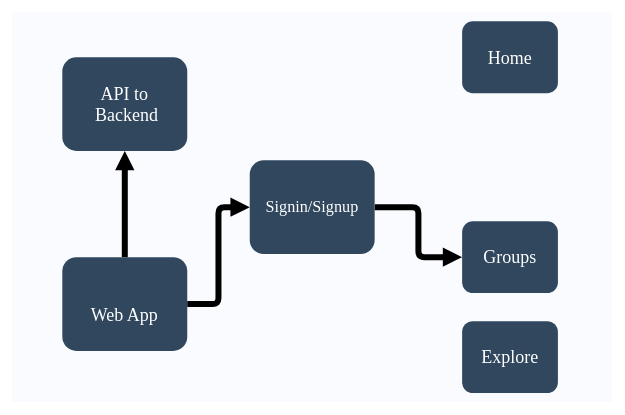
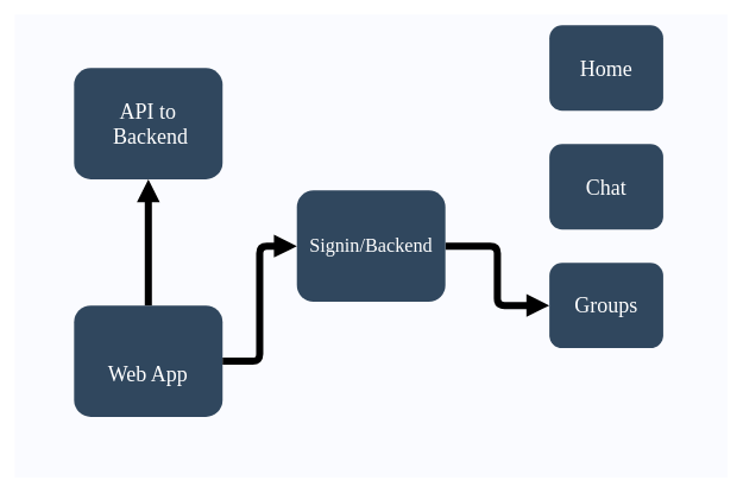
+ <mxCell id="8" value="&lt;font color=&quot;#ffffff&quot; face=&quot;Montserrat&quot; style=&quot;font-size: 30px&quot;&gt;Chat&lt;/font&gt;" style="rounded=1;whiteSpace=wrap;html=1;strokeColor=none;fillColor=#30475E;" parent="1" vertex="1"><mxGeometry x="770" y="201.771" width="159.729" height="119.792" as="geometry" /></mxCell>
- <mxCell id="12" value="&lt;font color=&quot;#ffffff&quot; face=&quot;Montserrat&quot; style=&quot;font-size: 27px&quot;&gt;Signin/Signup&lt;/font&gt;" style="rounded=1;whiteSpace=wrap;html=1;strokeColor=none;fillColor=#30475E;" parent="1" vertex="1"><mxGeometry x="415.833" y="266.875" width="208.333" height="156.25" as="geometry" /></mxCell>
+ <mxCell id="12" value="&lt;font color=&quot;#ffffff&quot; face=&quot;Montserrat&quot; style=&quot;font-size: 27px&quot;&gt;Signin/Backend&lt;/font&gt;" style="rounded=1;whiteSpace=wrap;html=1;strokeColor=none;fillColor=#30475E;" parent="1" vertex="1"><mxGeometry x="415.833" y="266.875" width="208.333" height="156.25" as="geometry" /></mxCell>
- <mxCell id="10" value="&lt;font color=&quot;#ffffff&quot; face=&quot;Montserrat&quot; style=&quot;font-size: 30px&quot;&gt;Explore&lt;/font&gt;" style="rounded=1;whiteSpace=wrap;html=1;strokeColor=none;fillColor=#30475E;" parent="1" vertex="1"><mxGeometry x="770" y="535.104" width="159.708" height="119.792" as="geometry" /></mxCell>
